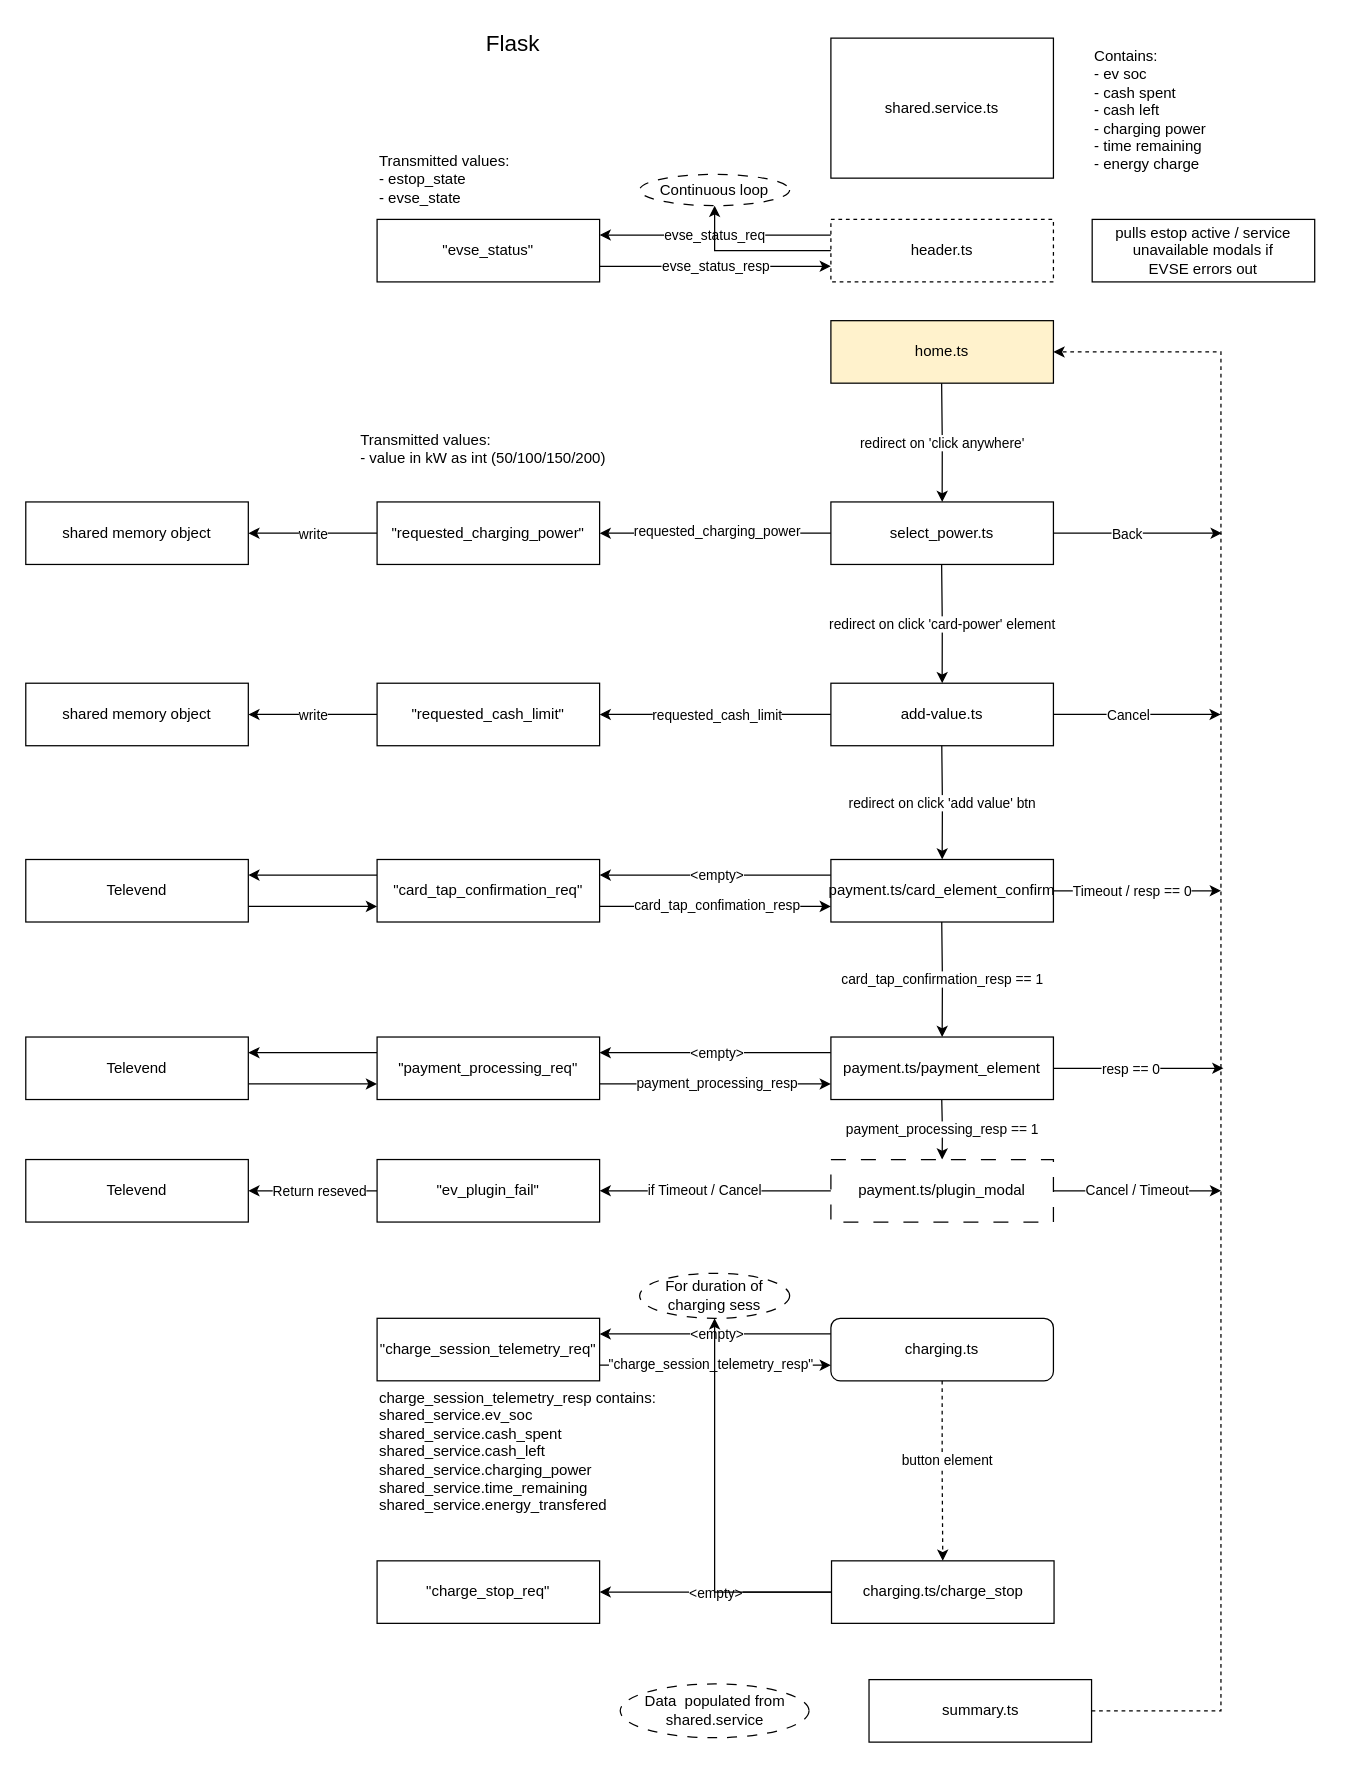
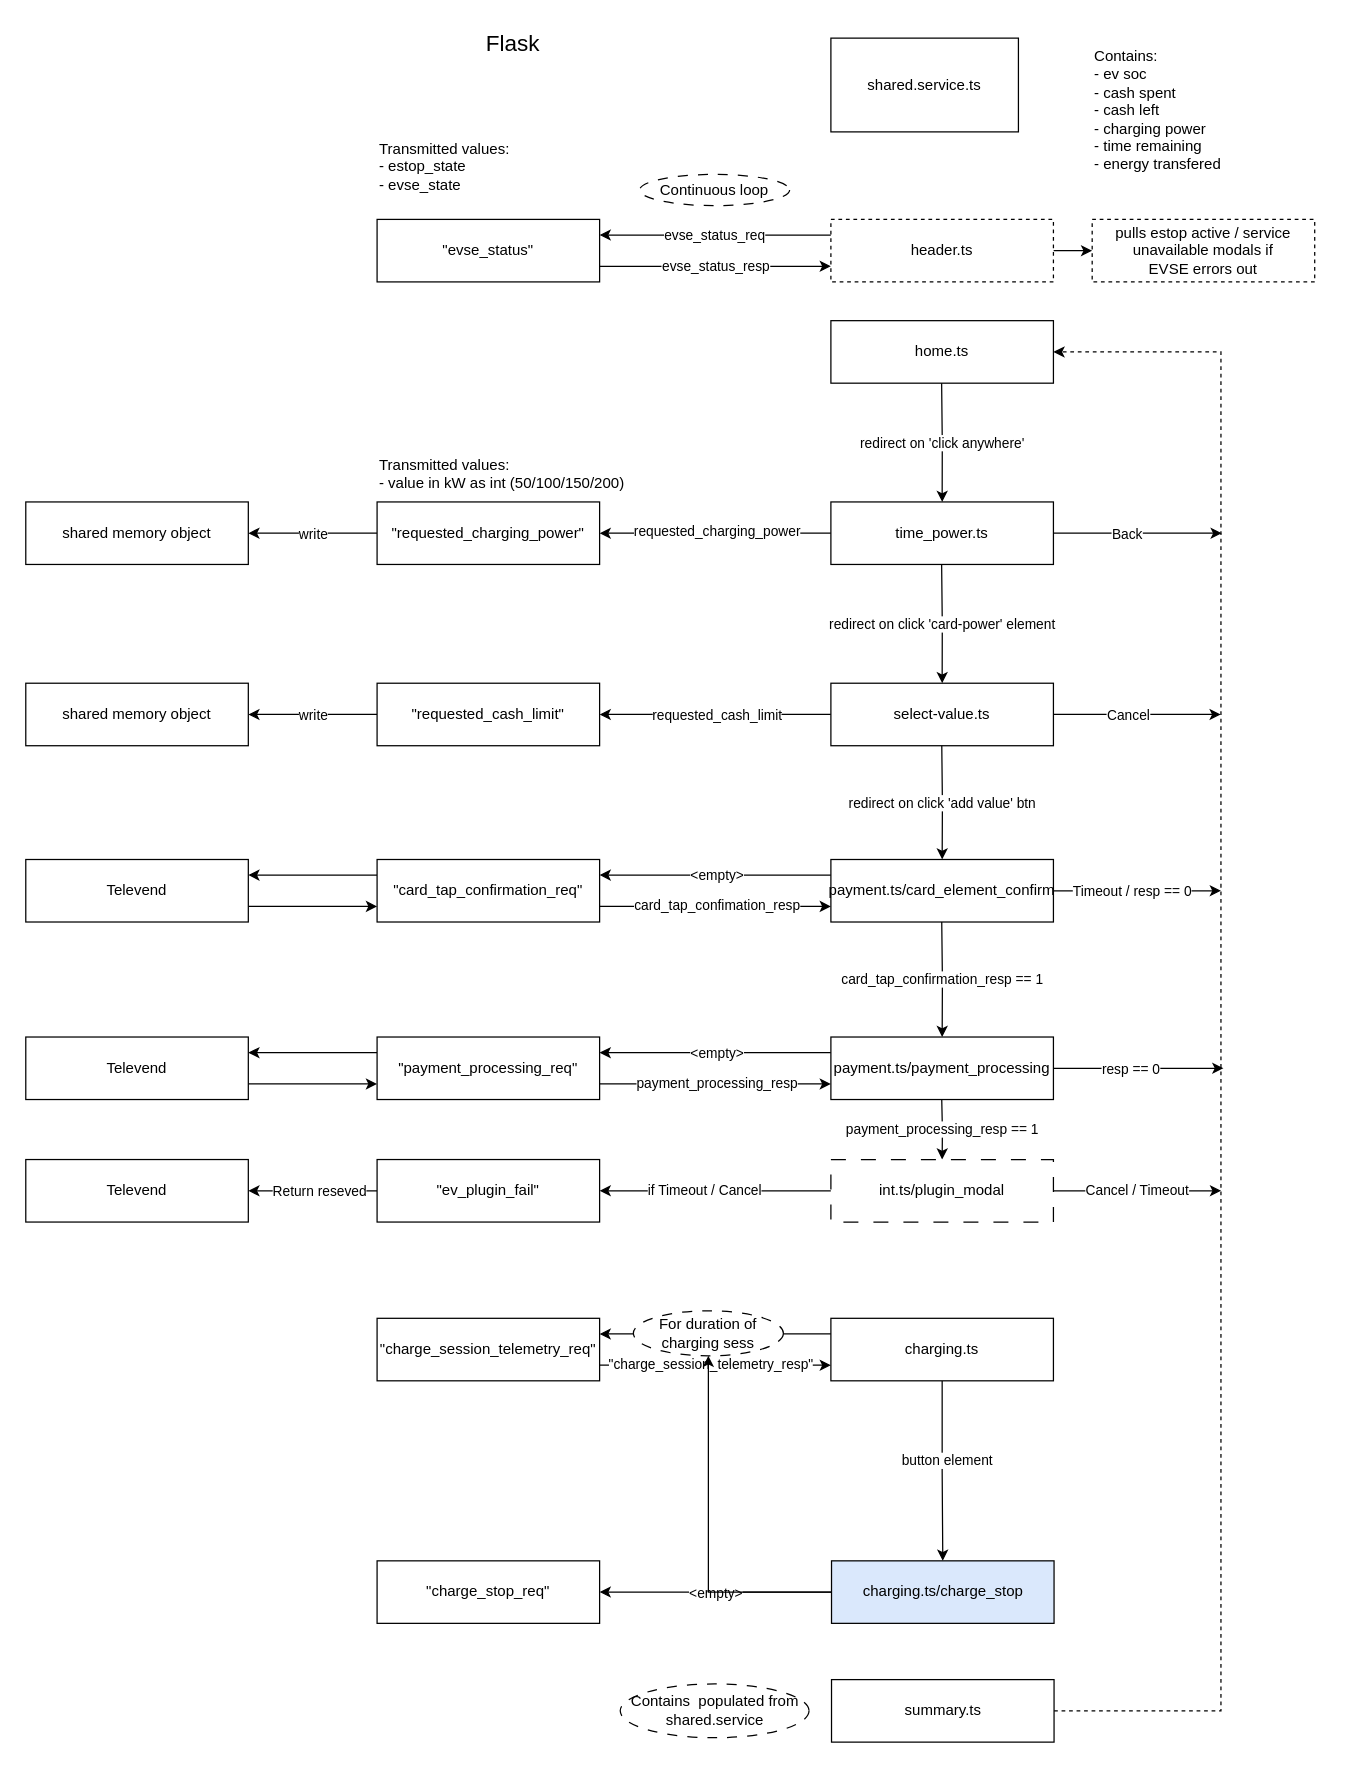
- <mxCell id="30" value="shared.service.ts" style="rounded=0;whiteSpace=wrap;html=1;" parent="1" vertex="1"><mxGeometry x="664" y="30" width="178" height="112" as="geometry" /></mxCell>
+ <mxCell id="30" value="shared.service.ts" style="rounded=0;whiteSpace=wrap;html=1;" parent="1" vertex="1"><mxGeometry x="664" y="30" width="150" height="75" as="geometry" /></mxCell>
- <mxCell id="31" value="Contains:&lt;br&gt;- ev soc&lt;br&gt;- cash spent&lt;br&gt;- cash left&lt;br&gt;- charging power&lt;br&gt;- time remaining&lt;br&gt;- energy charge" style="text;html=1;strokeColor=none;fillColor=none;align=left;verticalAlign=top;whiteSpace=wrap;rounded=0;" parent="1" vertex="1"><mxGeometry x="873" y="31" width="191" height="111" as="geometry" /></mxCell>
+ <mxCell id="31" value="Contains:&lt;br&gt;- ev soc&lt;br&gt;- cash spent&lt;br&gt;- cash left&lt;br&gt;- charging power&lt;br&gt;- time remaining&lt;br&gt;- energy transfered" style="text;html=1;strokeColor=none;fillColor=none;align=left;verticalAlign=top;whiteSpace=wrap;rounded=0;" parent="1" vertex="1"><mxGeometry x="873" y="31" width="191" height="111" as="geometry" /></mxCell>
- <mxCell id="8" value="Transmitted values:&lt;br&gt;- estop_state&lt;br&gt;- evse_state" style="text;html=1;strokeColor=none;fillColor=none;align=left;verticalAlign=top;whiteSpace=wrap;rounded=0;" parent="1" vertex="1"><mxGeometry x="301" y="115" width="178" height="59" as="geometry" /></mxCell>
+ <mxCell id="8" value="Transmitted values:&lt;br&gt;- estop_state&lt;br&gt;- evse_state" style="text;html=1;strokeColor=none;fillColor=none;align=left;verticalAlign=top;whiteSpace=wrap;rounded=0;" parent="1" vertex="1"><mxGeometry x="301" y="105" width="178" height="59" as="geometry" /></mxCell>
- <mxCell id="3" value="" style="edgeStyle=orthogonalEdgeStyle;rounded=0;orthogonalLoop=1;jettySize=auto;html=1;" parent="1" source="4" target="62" edge="1"><mxGeometry relative="1" as="geometry"><mxPoint x="951" y="200" as="targetPoint" /></mxGeometry></mxCell>
+ <mxCell id="3" value="" style="edgeStyle=orthogonalEdgeStyle;rounded=0;orthogonalLoop=1;jettySize=auto;html=1;entryX=0;entryY=0.5;entryDx=0;entryDy=0;" parent="1" source="4" target="63" edge="1"><mxGeometry relative="1" as="geometry"><mxPoint x="951" y="200" as="targetPoint" /></mxGeometry></mxCell>
- <mxCell id="63" value="pulls estop active / service unavailable modals if&lt;br&gt;EVSE errors out" style="rounded=0;whiteSpace=wrap;html=1;" parent="1" vertex="1"><mxGeometry x="873" y="175" width="178" height="50" as="geometry" /></mxCell>
+ <mxCell id="63" value="pulls estop active / service unavailable modals if&lt;br&gt;EVSE errors out" style="rounded=0;whiteSpace=wrap;html=1;dashed=1;" parent="1" vertex="1"><mxGeometry x="873" y="175" width="178" height="50" as="geometry" /></mxCell>
- <mxCell id="19" value="home.ts" style="rounded=0;whiteSpace=wrap;html=1;fillColor=#fff2cc;" parent="1" vertex="1"><mxGeometry x="664" y="256" width="178" height="50" as="geometry" /></mxCell>
+ <mxCell id="19" value="home.ts" style="rounded=0;whiteSpace=wrap;html=1;" parent="1" vertex="1"><mxGeometry x="664" y="256" width="178" height="50" as="geometry" /></mxCell>
- <mxCell id="17" value="Transmitted values:&lt;br&gt;- value in kW as int (50/100/150/200)" style="text;html=1;strokeColor=none;fillColor=none;align=left;verticalAlign=top;whiteSpace=wrap;rounded=0;" parent="1" vertex="1"><mxGeometry x="286" y="338" width="215" height="43" as="geometry" /></mxCell>
+ <mxCell id="17" value="Transmitted values:&lt;br&gt;- value in kW as int (50/100/150/200)" style="text;html=1;strokeColor=none;fillColor=none;align=left;verticalAlign=top;whiteSpace=wrap;rounded=0;" parent="1" vertex="1"><mxGeometry x="301" y="358" width="215" height="43" as="geometry" /></mxCell>
- <mxCell id="13" value="select_power.ts" style="rounded=0;whiteSpace=wrap;html=1;" parent="1" vertex="1"><mxGeometry x="664" y="401" width="178" height="50" as="geometry" /></mxCell>
+ <mxCell id="13" value="time_power.ts" style="rounded=0;whiteSpace=wrap;html=1;" parent="1" vertex="1"><mxGeometry x="664" y="401" width="178" height="50" as="geometry" /></mxCell>
- <mxCell id="24" value="add-value.ts" style="rounded=0;whiteSpace=wrap;html=1;" parent="1" vertex="1"><mxGeometry x="664" y="546" width="178" height="50" as="geometry" /></mxCell>
+ <mxCell id="24" value="select-value.ts" style="rounded=0;whiteSpace=wrap;html=1;" parent="1" vertex="1"><mxGeometry x="664" y="546" width="178" height="50" as="geometry" /></mxCell>
- <mxCell id="50" value="payment.ts/payment_element" style="rounded=0;whiteSpace=wrap;html=1;" parent="1" vertex="1"><mxGeometry x="664" y="829" width="178" height="50" as="geometry" /></mxCell>
+ <mxCell id="50" value="payment.ts/payment_processing" style="rounded=0;whiteSpace=wrap;html=1;" parent="1" vertex="1"><mxGeometry x="664" y="829" width="178" height="50" as="geometry" /></mxCell>
- <mxCell id="61" value="payment.ts/plugin_modal" style="rounded=0;whiteSpace=wrap;html=1;dashed=1;dashPattern=12 12;" parent="1" vertex="1"><mxGeometry x="664" y="927" width="178" height="50" as="geometry" /></mxCell>
+ <mxCell id="61" value="int.ts/plugin_modal" style="rounded=0;whiteSpace=wrap;html=1;dashed=1;dashPattern=12 12;" parent="1" vertex="1"><mxGeometry x="664" y="927" width="178" height="50" as="geometry" /></mxCell>
- <mxCell id="76" value="For duration of&lt;br&gt;charging sess" style="ellipse;whiteSpace=wrap;html=1;dashed=1;dashPattern=8 8;" parent="1" vertex="1"><mxGeometry x="511" y="1018" width="120" height="36" as="geometry" /></mxCell>
+ <mxCell id="76" value="For duration of&lt;br&gt;charging sess" style="ellipse;whiteSpace=wrap;html=1;dashed=1;dashPattern=8 8;" parent="1" vertex="1"><mxGeometry x="506" y="1048" width="120" height="36" as="geometry" /></mxCell>
- <mxCell id="72" value="charging.ts" style="whiteSpace=wrap;html=1;rounded=1;" parent="1" vertex="1"><mxGeometry x="664" y="1054" width="178" height="50" as="geometry" /></mxCell>
+ <mxCell id="72" value="charging.ts" style="rounded=0;whiteSpace=wrap;html=1;" parent="1" vertex="1"><mxGeometry x="664" y="1054" width="178" height="50" as="geometry" /></mxCell>
- <mxCell id="77" value="charge_session_telemetry_resp contains:&lt;br&gt;shared_service.ev_soc&lt;br&gt;shared_service.cash_spent&lt;br&gt;shared_service.cash_left&lt;br&gt;shared_service.charging_power&lt;br&gt;shared_service.time_remaining&lt;br&gt;shared_service.energy_transfered" style="text;html=1;strokeColor=none;fillColor=none;align=left;verticalAlign=top;whiteSpace=wrap;rounded=0;" parent="1" vertex="1"><mxGeometry x="301" y="1104" width="246" height="111" as="geometry" /></mxCell>
- <mxCell id="70" style="edgeStyle=orthogonalEdgeStyle;rounded=0;orthogonalLoop=1;jettySize=auto;html=1;entryX=0.5;entryY=0;entryDx=0;entryDy=0;dashed=1;" parent="1" source="72" target="81" edge="1"><mxGeometry relative="1" as="geometry" /></mxCell>
+ <mxCell id="70" style="edgeStyle=orthogonalEdgeStyle;rounded=0;orthogonalLoop=1;jettySize=auto;html=1;entryX=0.5;entryY=0;entryDx=0;entryDy=0;" parent="1" source="72" target="81" edge="1"><mxGeometry relative="1" as="geometry" /></mxCell>
- <mxCell id="81" value="charging.ts/charge_stop" style="rounded=0;whiteSpace=wrap;html=1;" parent="1" vertex="1"><mxGeometry x="664.5" y="1248" width="178" height="50" as="geometry" /></mxCell>
+ <mxCell id="81" value="charging.ts/charge_stop" style="rounded=0;whiteSpace=wrap;html=1;fillColor=#dae8fc;" parent="1" vertex="1"><mxGeometry x="664.5" y="1248" width="178" height="50" as="geometry" /></mxCell>
- <mxCell id="85" value="Data&amp;nbsp; populated from shared.service" style="ellipse;whiteSpace=wrap;html=1;dashed=1;dashPattern=8 8;" parent="1" vertex="1"><mxGeometry x="495.5" y="1346.5" width="151" height="43" as="geometry" /></mxCell>
+ <mxCell id="85" value="Contains&amp;nbsp; populated from shared.service" style="ellipse;whiteSpace=wrap;html=1;dashed=1;dashPattern=8 8;" parent="1" vertex="1"><mxGeometry x="495.5" y="1346.5" width="151" height="43" as="geometry" /></mxCell>
- <mxCell id="84" value="summary.ts" style="rounded=0;whiteSpace=wrap;html=1;" parent="1" vertex="1"><mxGeometry x="694.5" y="1343" width="178" height="50" as="geometry" /></mxCell>
+ <mxCell id="84" value="summary.ts" style="rounded=0;whiteSpace=wrap;html=1;" parent="1" vertex="1"><mxGeometry x="664.5" y="1343" width="178" height="50" as="geometry" /></mxCell>
